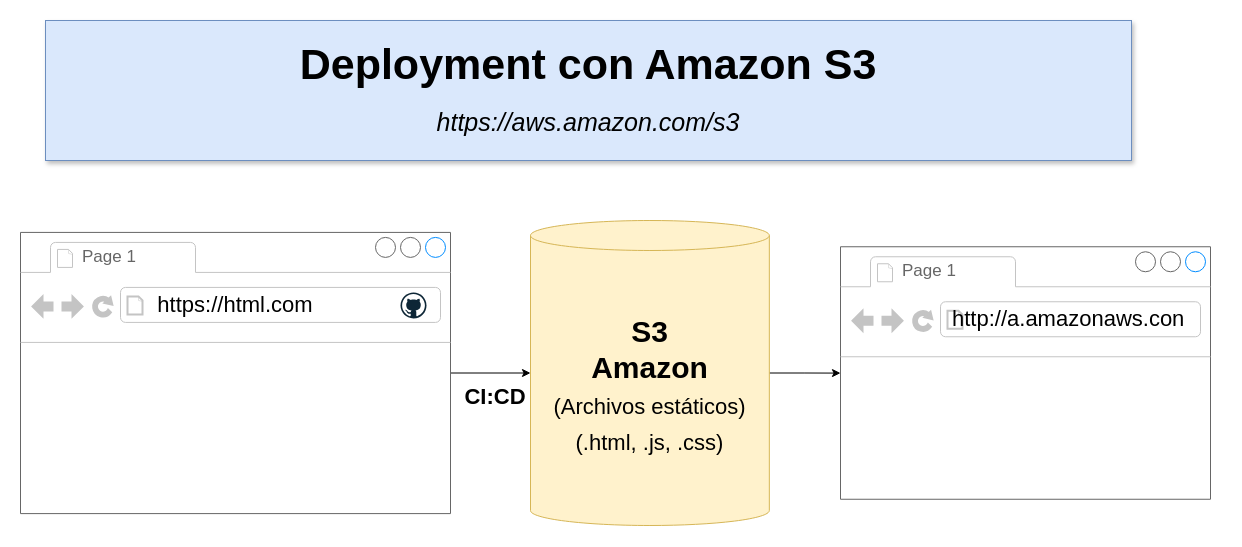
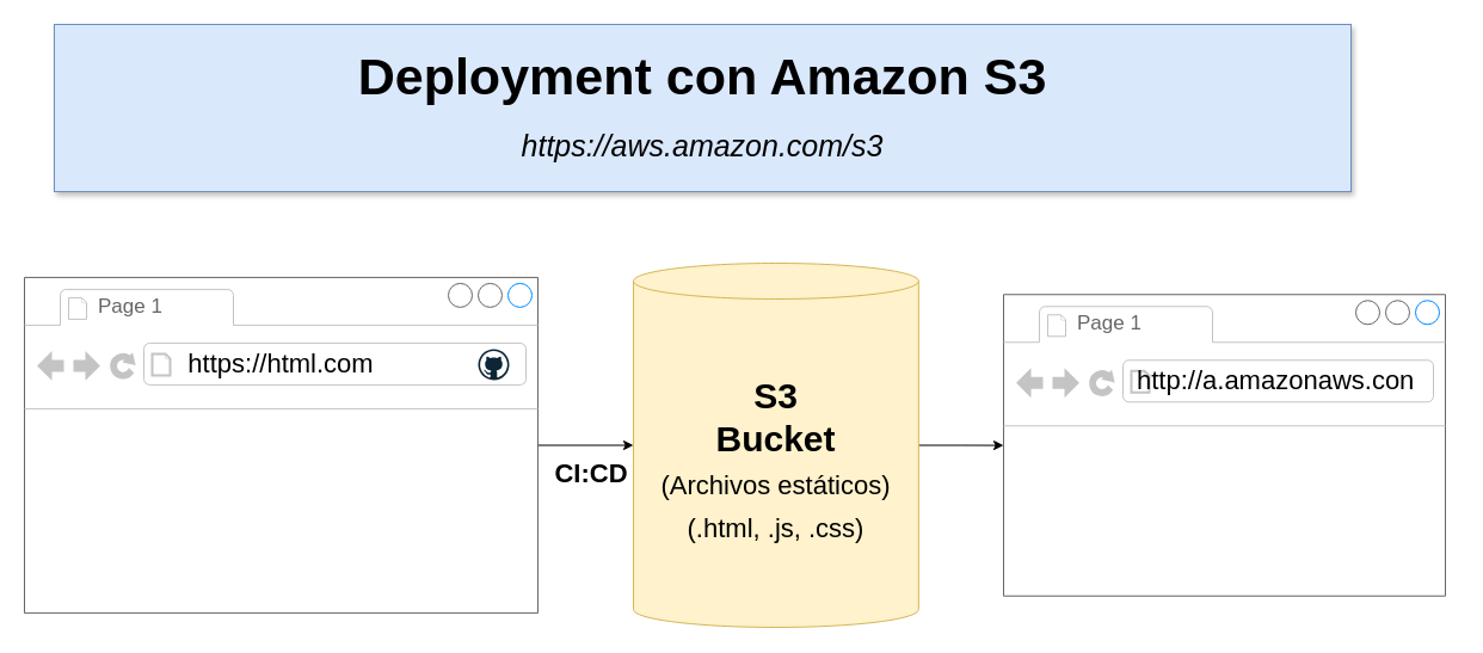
- <mxCell id="4" value="S3&lt;br style=&quot;font-size: 30px&quot;&gt;Amazon&lt;br&gt;&lt;span style=&quot;font-weight: normal&quot;&gt;&lt;font style=&quot;font-size: 22px&quot;&gt;(Archivos estáticos)&lt;br&gt;(.html, .js, .css)&lt;br&gt;&lt;/font&gt;&lt;/span&gt;" style="shape=cylinder3;whiteSpace=wrap;html=1;boundedLbl=1;backgroundOutline=1;size=15;fillColor=#fff2cc;strokeColor=#d6b656;fontSize=30;fontStyle=1" parent="1" vertex="1"><mxGeometry x="530" y="220" width="238.84" height="305" as="geometry" /></mxCell>
+ <mxCell id="4" value="S3&lt;br style=&quot;font-size: 30px&quot;&gt;Bucket&lt;br&gt;&lt;span style=&quot;font-weight: normal&quot;&gt;&lt;font style=&quot;font-size: 22px&quot;&gt;(Archivos estáticos)&lt;br&gt;(.html, .js, .css)&lt;br&gt;&lt;/font&gt;&lt;/span&gt;" style="shape=cylinder3;whiteSpace=wrap;html=1;boundedLbl=1;backgroundOutline=1;size=15;fillColor=#fff2cc;strokeColor=#d6b656;fontSize=30;fontStyle=1" parent="1" vertex="1"><mxGeometry x="530" y="220" width="238.84" height="305" as="geometry" /></mxCell>
